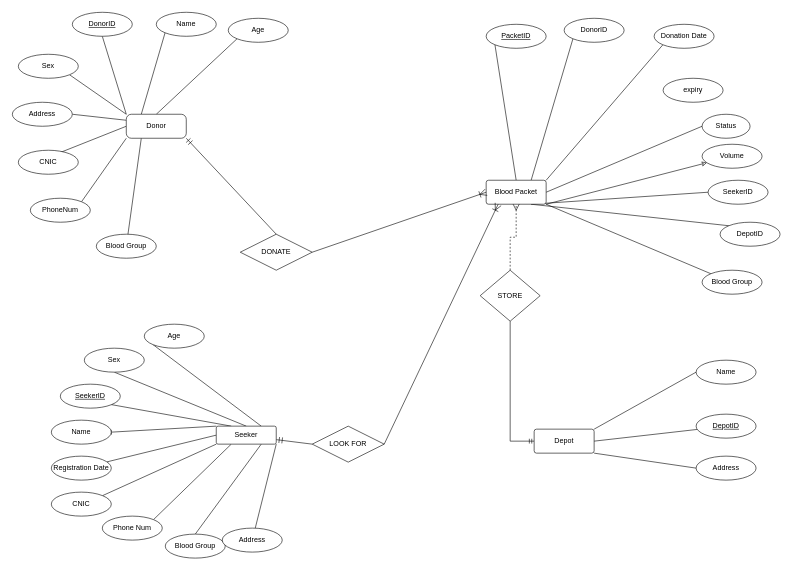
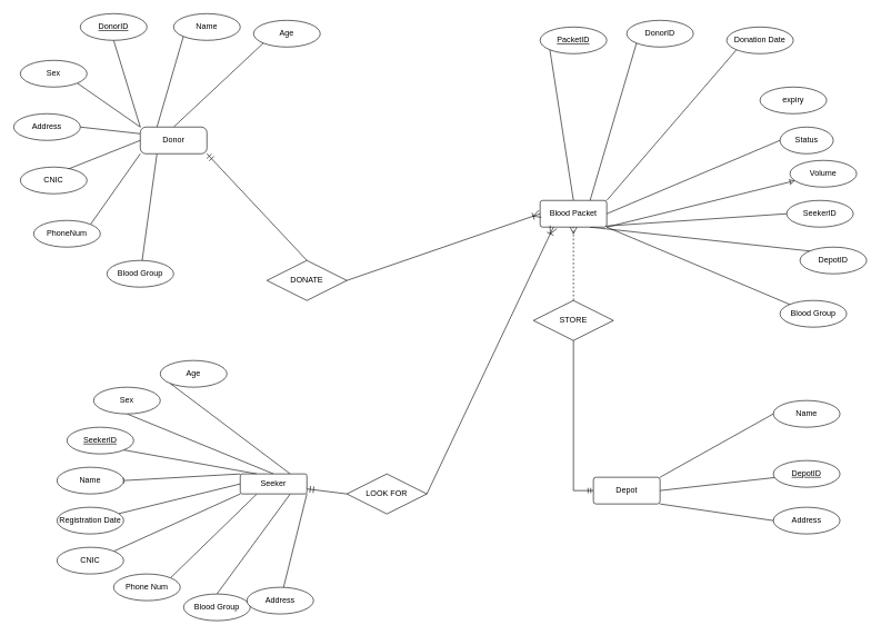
- <mxCell id="57" value="expiry" style="ellipse;whiteSpace=wrap;html=1;align=center;" vertex="1" parent="1"><mxGeometry x="1105" y="130" width="100" height="40" as="geometry" /></mxCell>
+ <mxCell id="57" value="expiry" style="ellipse;whiteSpace=wrap;html=1;align=center;" vertex="1" parent="1"><mxGeometry x="1140" y="130" width="100" height="40" as="geometry" /></mxCell>
- <mxCell id="30" value="Volume" style="ellipse;whiteSpace=wrap;html=1;align=center;" vertex="1" parent="1"><mxGeometry x="1170" y="240" width="100" height="40" as="geometry" /></mxCell>
+ <mxCell id="30" value="Volume" style="ellipse;whiteSpace=wrap;html=1;align=center;" vertex="1" parent="1"><mxGeometry x="1185" y="240" width="100" height="40" as="geometry" /></mxCell>
- <mxCell id="68" value="STORE" style="shape=rhombus;perimeter=rhombusPerimeter;whiteSpace=wrap;html=1;align=center;" vertex="1" parent="1"><mxGeometry x="800" y="450" width="100" height="85" as="geometry" /></mxCell>
+ <mxCell id="68" value="STORE" style="shape=rhombus;perimeter=rhombusPerimeter;whiteSpace=wrap;html=1;align=center;" vertex="1" parent="1"><mxGeometry x="800" y="450" width="120" height="60" as="geometry" /></mxCell>
